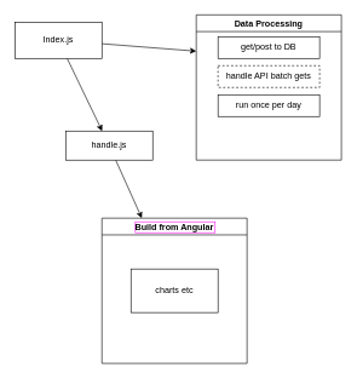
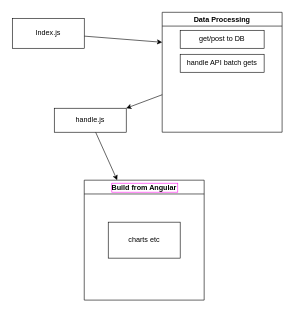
- <mxCell id="12" value="handle API batch gets" style="rounded=0;whiteSpace=wrap;html=1;dashed=1;" vertex="1" parent="10"><mxGeometry x="30" y="70" width="140" height="30" as="geometry" /></mxCell>
+ <mxCell id="12" value="handle API batch gets" style="rounded=0;whiteSpace=wrap;html=1;" vertex="1" parent="10"><mxGeometry x="30" y="70" width="140" height="30" as="geometry" /></mxCell>
- <mxCell id="2" value="" style="edgeStyle=none;html=1;" edge="1" parent="1" source="4" target="6"><mxGeometry relative="1" as="geometry" /></mxCell>
- <mxCell id="13" value="run once per day" style="rounded=0;whiteSpace=wrap;html=1;" vertex="1" parent="10"><mxGeometry x="30" y="110" width="140" height="30" as="geometry" /></mxCell>
+ <mxCell id="9" style="edgeStyle=none;html=1;entryX=1;entryY=0;entryDx=0;entryDy=0;" edge="1" parent="1" source="10" target="6"><mxGeometry relative="1" as="geometry" /></mxCell>
